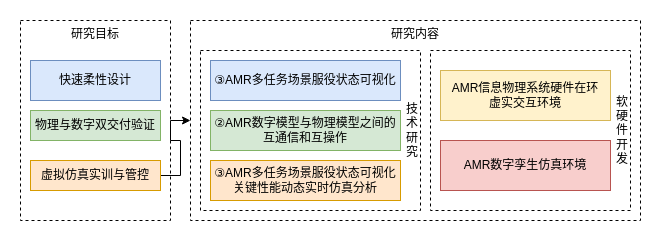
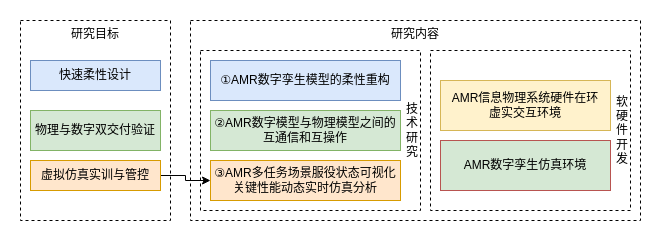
- <mxCell id="3" value="快速柔性设计" style="rounded=0;whiteSpace=wrap;html=1;fillColor=#dae8fc;strokeColor=#6c8ebf;" vertex="1" parent="1"><mxGeometry x="30" y="60" width="130" height="40" as="geometry" /></mxCell>
+ <mxCell id="3" value="快速柔性设计" style="rounded=0;whiteSpace=wrap;html=1;fillColor=#dae8fc;strokeColor=#6c8ebf;" vertex="1" parent="1"><mxGeometry x="30" y="60" width="130" height="30" as="geometry" /></mxCell>
- <mxCell id="9" value="③AMR多任务场景服役状态可视化" style="rounded=0;whiteSpace=wrap;html=1;fillColor=#dae8fc;strokeColor=#6c8ebf;" vertex="1" parent="1"><mxGeometry x="210" y="60" width="190" height="40" as="geometry" /></mxCell>
+ <mxCell id="9" value="①AMR数字孪生模型的柔性重构" style="rounded=0;whiteSpace=wrap;html=1;fillColor=#dae8fc;strokeColor=#6c8ebf;" vertex="1" parent="1"><mxGeometry x="210" y="60" width="190" height="40" as="geometry" /></mxCell>
- <mxCell id="13" value="&lt;div style=&quot;font-size: medium;&quot;&gt;&lt;p style=&quot;margin: 0pt 0pt 0.0pt; font-size: 12px;&quot; class=&quot;MsoNormal&quot;&gt;&lt;font style=&quot;font-size: 12px;&quot;&gt;AMR&lt;/font&gt;&lt;font style=&quot;font-size: 12px;&quot;&gt;信息物理系统硬件在环&lt;/font&gt;&lt;/p&gt;&lt;p style=&quot;margin: 0pt 0pt 0.0pt; font-size: 12px;&quot; class=&quot;MsoNormal&quot;&gt;&lt;font style=&quot;font-size: 12px;&quot;&gt;虚实交互环境&lt;/font&gt;&lt;/p&gt;&lt;/div&gt;" style="rounded=0;whiteSpace=wrap;html=1;fillColor=#fff2cc;strokeColor=#d6b656;align=center;" vertex="1" parent="1"><mxGeometry x="440" y="70" width="170" height="50" as="geometry" /></mxCell>
+ <mxCell id="13" value="&lt;div style=&quot;font-size: medium;&quot;&gt;&lt;p style=&quot;margin: 0pt 0pt 0.0pt; font-size: 12px;&quot; class=&quot;MsoNormal&quot;&gt;&lt;font style=&quot;font-size: 12px;&quot;&gt;AMR&lt;/font&gt;&lt;font style=&quot;font-size: 12px;&quot;&gt;信息物理系统硬件在环&lt;/font&gt;&lt;/p&gt;&lt;p style=&quot;margin: 0pt 0pt 0.0pt; font-size: 12px;&quot; class=&quot;MsoNormal&quot;&gt;&lt;font style=&quot;font-size: 12px;&quot;&gt;虚实交互环境&lt;/font&gt;&lt;/p&gt;&lt;/div&gt;" style="rounded=0;whiteSpace=wrap;html=1;fillColor=#fff2cc;strokeColor=#d6b656;align=center;" vertex="1" parent="1"><mxGeometry x="440" y="80" width="170" height="50" as="geometry" /></mxCell>
- <mxCell id="4" value="物理与数字双交付验证" style="rounded=0;whiteSpace=wrap;html=1;fillColor=#d5e8d4;strokeColor=#82b366;" vertex="1" parent="1"><mxGeometry x="30" y="110" width="130" height="30" as="geometry" /></mxCell>
+ <mxCell id="4" value="物理与数字双交付验证" style="rounded=0;whiteSpace=wrap;html=1;fillColor=#d5e8d4;strokeColor=#82b366;" vertex="1" parent="1"><mxGeometry x="30" y="110" width="130" height="40" as="geometry" /></mxCell>
- <mxCell id="5" style="edgeStyle=orthogonalEdgeStyle;rounded=0;orthogonalLoop=1;jettySize=auto;html=1;" edge="1" parent="1" source="6" target="7"><mxGeometry relative="1" as="geometry" /></mxCell>
+ <mxCell id="5" style="edgeStyle=orthogonalEdgeStyle;rounded=0;orthogonalLoop=1;jettySize=auto;html=1;entryX=0;entryY=0.5;entryDx=0;entryDy=0;" edge="1" parent="1" source="6" target="11"><mxGeometry relative="1" as="geometry" /></mxCell>
- <mxCell id="14" value="&lt;div style=&quot;font-size: medium;&quot;&gt;&lt;div style=&quot;text-align: start;&quot;&gt;&lt;p style=&quot;margin: 0pt 0pt 0.0pt; text-align: justify; font-size: 12px;&quot; class=&quot;MsoNormal&quot;&gt;&lt;span style=&quot;&quot;&gt;&lt;font style=&quot;font-size: 12px;&quot;&gt;AMR&lt;/font&gt;&lt;font style=&quot;font-size: 12px;&quot;&gt;数字孪生仿真环境&lt;/font&gt;&lt;/span&gt;&lt;/p&gt;&lt;/div&gt;&lt;/div&gt;" style="rounded=0;whiteSpace=wrap;html=1;fillColor=#f8cecc;strokeColor=#b85450;align=center;" vertex="1" parent="1"><mxGeometry x="440" y="140" width="170" height="50" as="geometry" /></mxCell>
+ <mxCell id="14" value="&lt;div style=&quot;font-size: medium;&quot;&gt;&lt;div style=&quot;text-align: start;&quot;&gt;&lt;p style=&quot;margin: 0pt 0pt 0.0pt; text-align: justify; font-size: 12px;&quot; class=&quot;MsoNormal&quot;&gt;&lt;span style=&quot;&quot;&gt;&lt;font style=&quot;font-size: 12px;&quot;&gt;AMR&lt;/font&gt;&lt;font style=&quot;font-size: 12px;&quot;&gt;数字孪生仿真环境&lt;/font&gt;&lt;/span&gt;&lt;/p&gt;&lt;/div&gt;&lt;/div&gt;" style="rounded=0;whiteSpace=wrap;html=1;fillColor=#d5e8d4;strokeColor=#b85450;align=center;" vertex="1" parent="1"><mxGeometry x="440" y="140" width="170" height="50" as="geometry" /></mxCell>
